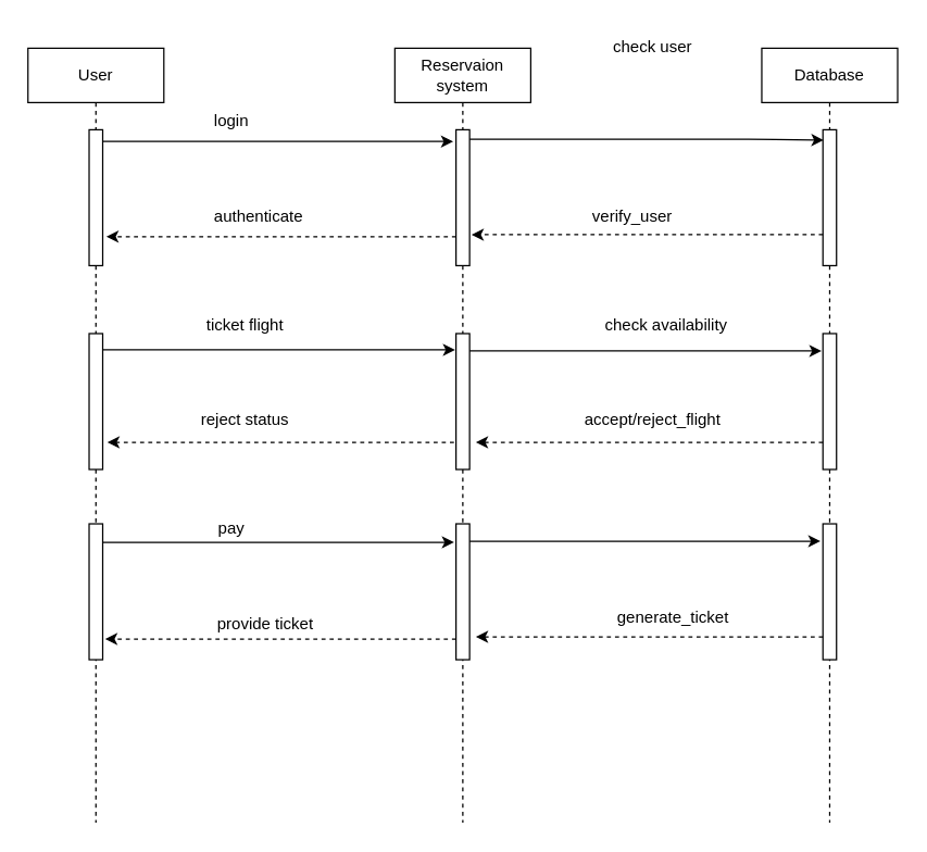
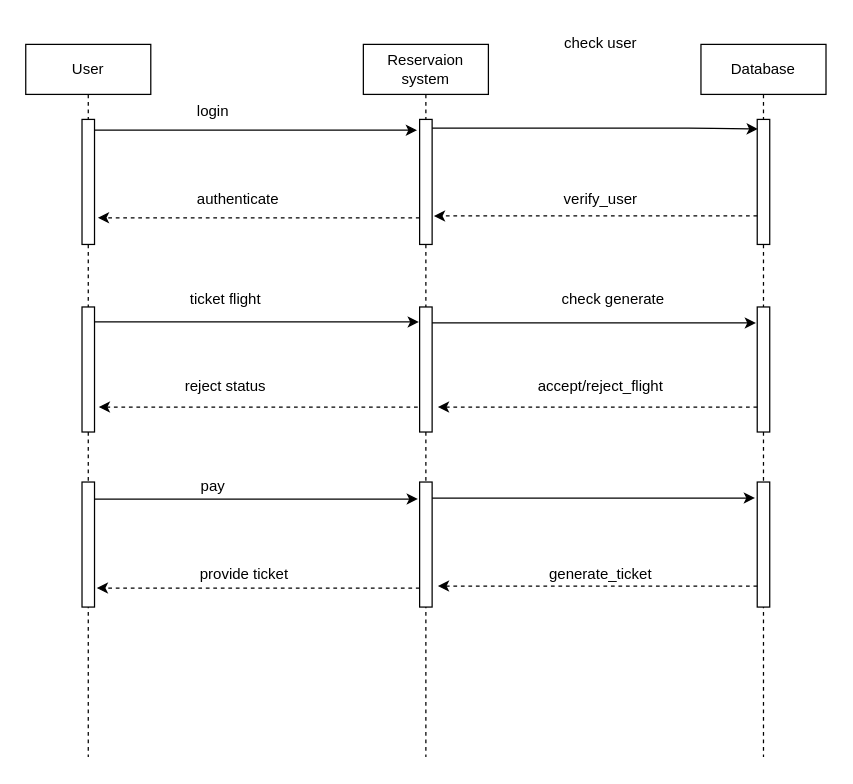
- <mxCell id="22" value="verify_user" style="text;align=center;fontStyle=0;verticalAlign=middle;spacingLeft=3;spacingRight=3;strokeColor=none;rotatable=0;points=[[0,0.5],[1,0.5]];portConstraint=eastwest;dashed=1;" vertex="1" parent="1"><mxGeometry x="425" y="145" width="80" height="26" as="geometry" /></mxCell>
+ <mxCell id="22" value="verify_user" style="text;align=center;fontStyle=0;verticalAlign=middle;spacingLeft=3;spacingRight=3;strokeColor=none;rotatable=0;points=[[0,0.5],[1,0.5]];portConstraint=eastwest;dashed=1;" vertex="1" parent="1"><mxGeometry x="440" y="145" width="80" height="26" as="geometry" /></mxCell>
- <mxCell id="27" value="check availability" style="text;align=center;fontStyle=0;verticalAlign=middle;spacingLeft=3;spacingRight=3;strokeColor=none;rotatable=0;points=[[0,0.5],[1,0.5]];portConstraint=eastwest;" vertex="1" parent="1"><mxGeometry x="450" y="225" width="80" height="26" as="geometry" /></mxCell>
+ <mxCell id="27" value="check generate" style="text;align=center;fontStyle=0;verticalAlign=middle;spacingLeft=3;spacingRight=3;strokeColor=none;rotatable=0;points=[[0,0.5],[1,0.5]];portConstraint=eastwest;" vertex="1" parent="1"><mxGeometry x="450" y="225" width="80" height="26" as="geometry" /></mxCell>
- <mxCell id="35" value="generate_ticket" style="text;align=center;fontStyle=0;verticalAlign=middle;spacingLeft=3;spacingRight=3;strokeColor=none;rotatable=0;points=[[0,0.5],[1,0.5]];portConstraint=eastwest;" vertex="1" parent="1"><mxGeometry x="455" y="440" width="80" height="26" as="geometry" /></mxCell>
+ <mxCell id="35" value="generate_ticket" style="text;align=center;fontStyle=0;verticalAlign=middle;spacingLeft=3;spacingRight=3;strokeColor=none;rotatable=0;points=[[0,0.5],[1,0.5]];portConstraint=eastwest;" vertex="1" parent="1"><mxGeometry x="440" y="445" width="80" height="26" as="geometry" /></mxCell>
